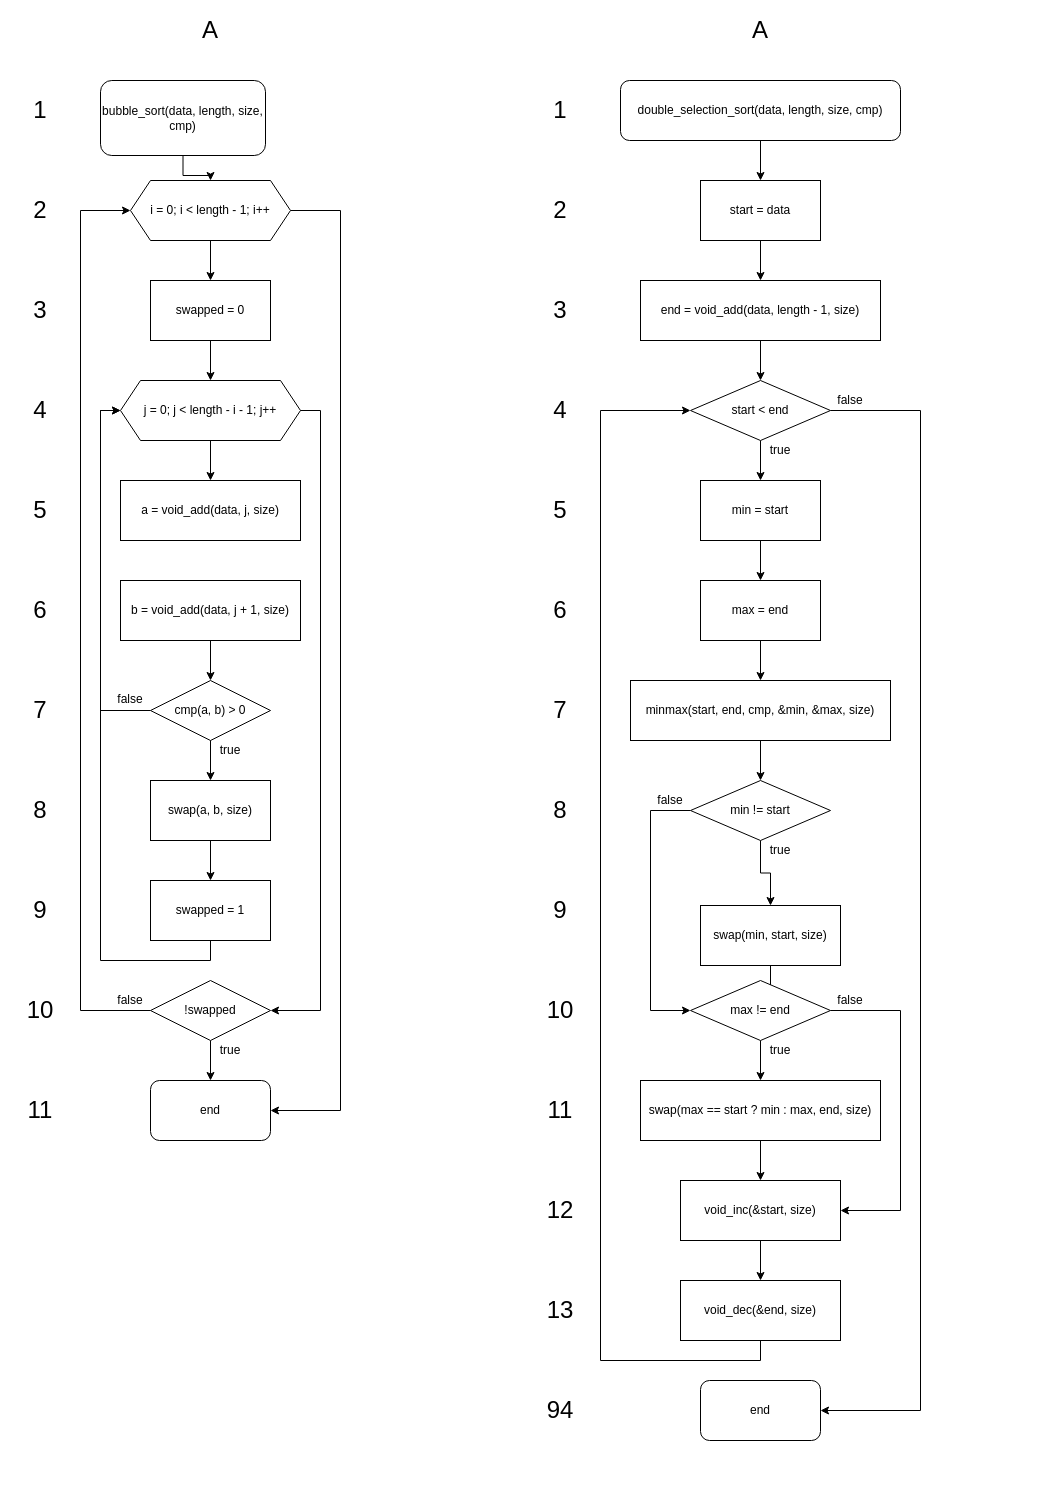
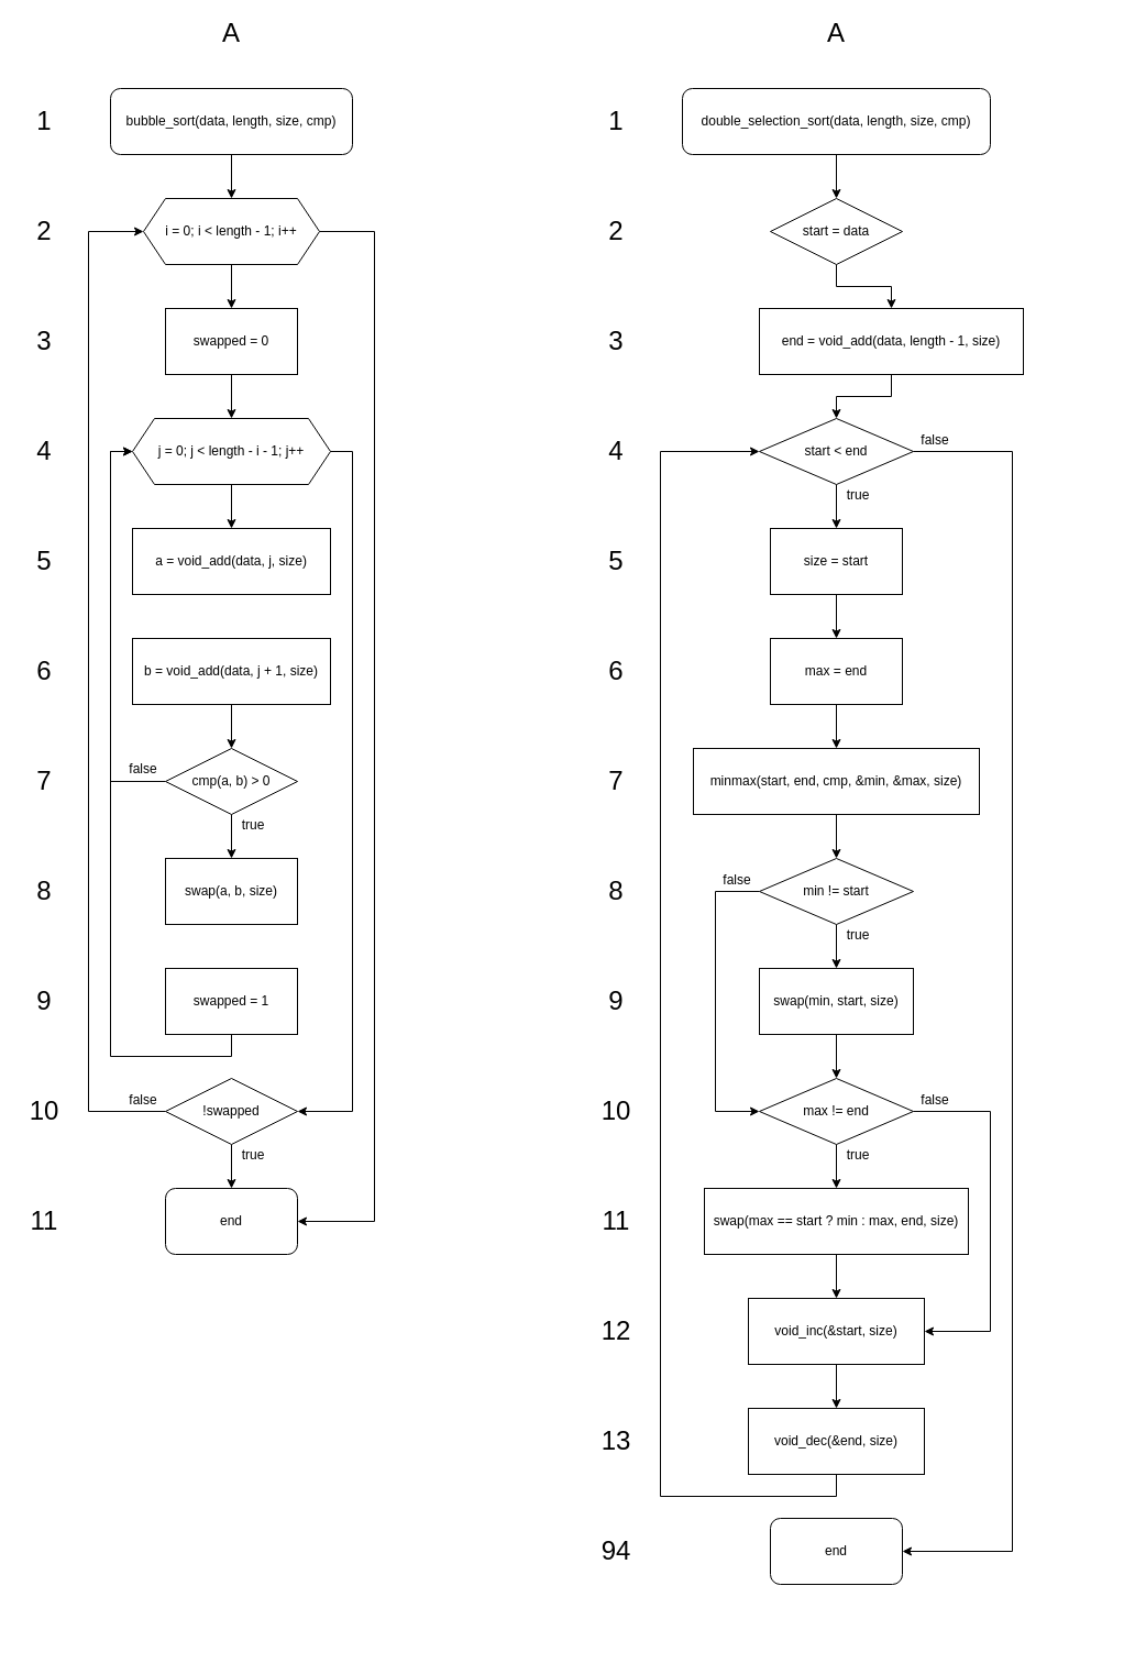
- <mxCell id="2" value="bubble_sort(data, length, size, cmp)" style="rounded=1;whiteSpace=wrap;" parent="1" vertex="1"><mxGeometry x="100" y="80" width="165" height="75" as="geometry" /></mxCell>
+ <mxCell id="2" value="bubble_sort(data, length, size, cmp)" style="rounded=1;whiteSpace=wrap;" parent="1" vertex="1"><mxGeometry x="100" y="80" width="220" height="60" as="geometry" /></mxCell>
- <mxCell id="32" value="start = data" style="rounded=0;whiteSpace=wrap;" parent="1" vertex="1"><mxGeometry x="700" y="180" width="120" height="60" as="geometry" /></mxCell>
+ <mxCell id="32" value="start = data" style="rhombus;whiteSpace=wrap;" parent="1" vertex="1"><mxGeometry x="700" y="180" width="120" height="60" as="geometry" /></mxCell>
- <mxCell id="34" value="end = void_add(data, length - 1, size)" style="rounded=0;whiteSpace=wrap;" parent="1" vertex="1"><mxGeometry x="640" y="280" width="240" height="60" as="geometry" /></mxCell>
+ <mxCell id="34" value="end = void_add(data, length - 1, size)" style="rounded=0;whiteSpace=wrap;" parent="1" vertex="1"><mxGeometry x="690" y="280" width="240" height="60" as="geometry" /></mxCell>
- <mxCell id="40" value="min = start" style="rounded=0;whiteSpace=wrap;" parent="1" vertex="1"><mxGeometry x="700" y="480" width="120" height="60" as="geometry" /></mxCell>
+ <mxCell id="40" value="size = start" style="rounded=0;whiteSpace=wrap;" parent="1" vertex="1"><mxGeometry x="700" y="480" width="120" height="60" as="geometry" /></mxCell>
- <mxCell id="20" value="" style="edgeStyle=orthogonalEdgeStyle;rounded=0;orthogonalLoop=1;jettySize=auto;html=1;" parent="1" source="16" target="19" edge="1"><mxGeometry relative="1" as="geometry" /></mxCell>
- <mxCell id="50" value="swap(min, start, size)" style="rounded=0;whiteSpace=wrap;" parent="1" vertex="1"><mxGeometry x="700" y="905" width="140" height="60" as="geometry" /></mxCell>
+ <mxCell id="50" value="swap(min, start, size)" style="rounded=0;whiteSpace=wrap;" parent="1" vertex="1"><mxGeometry x="690" y="880" width="140" height="60" as="geometry" /></mxCell>
